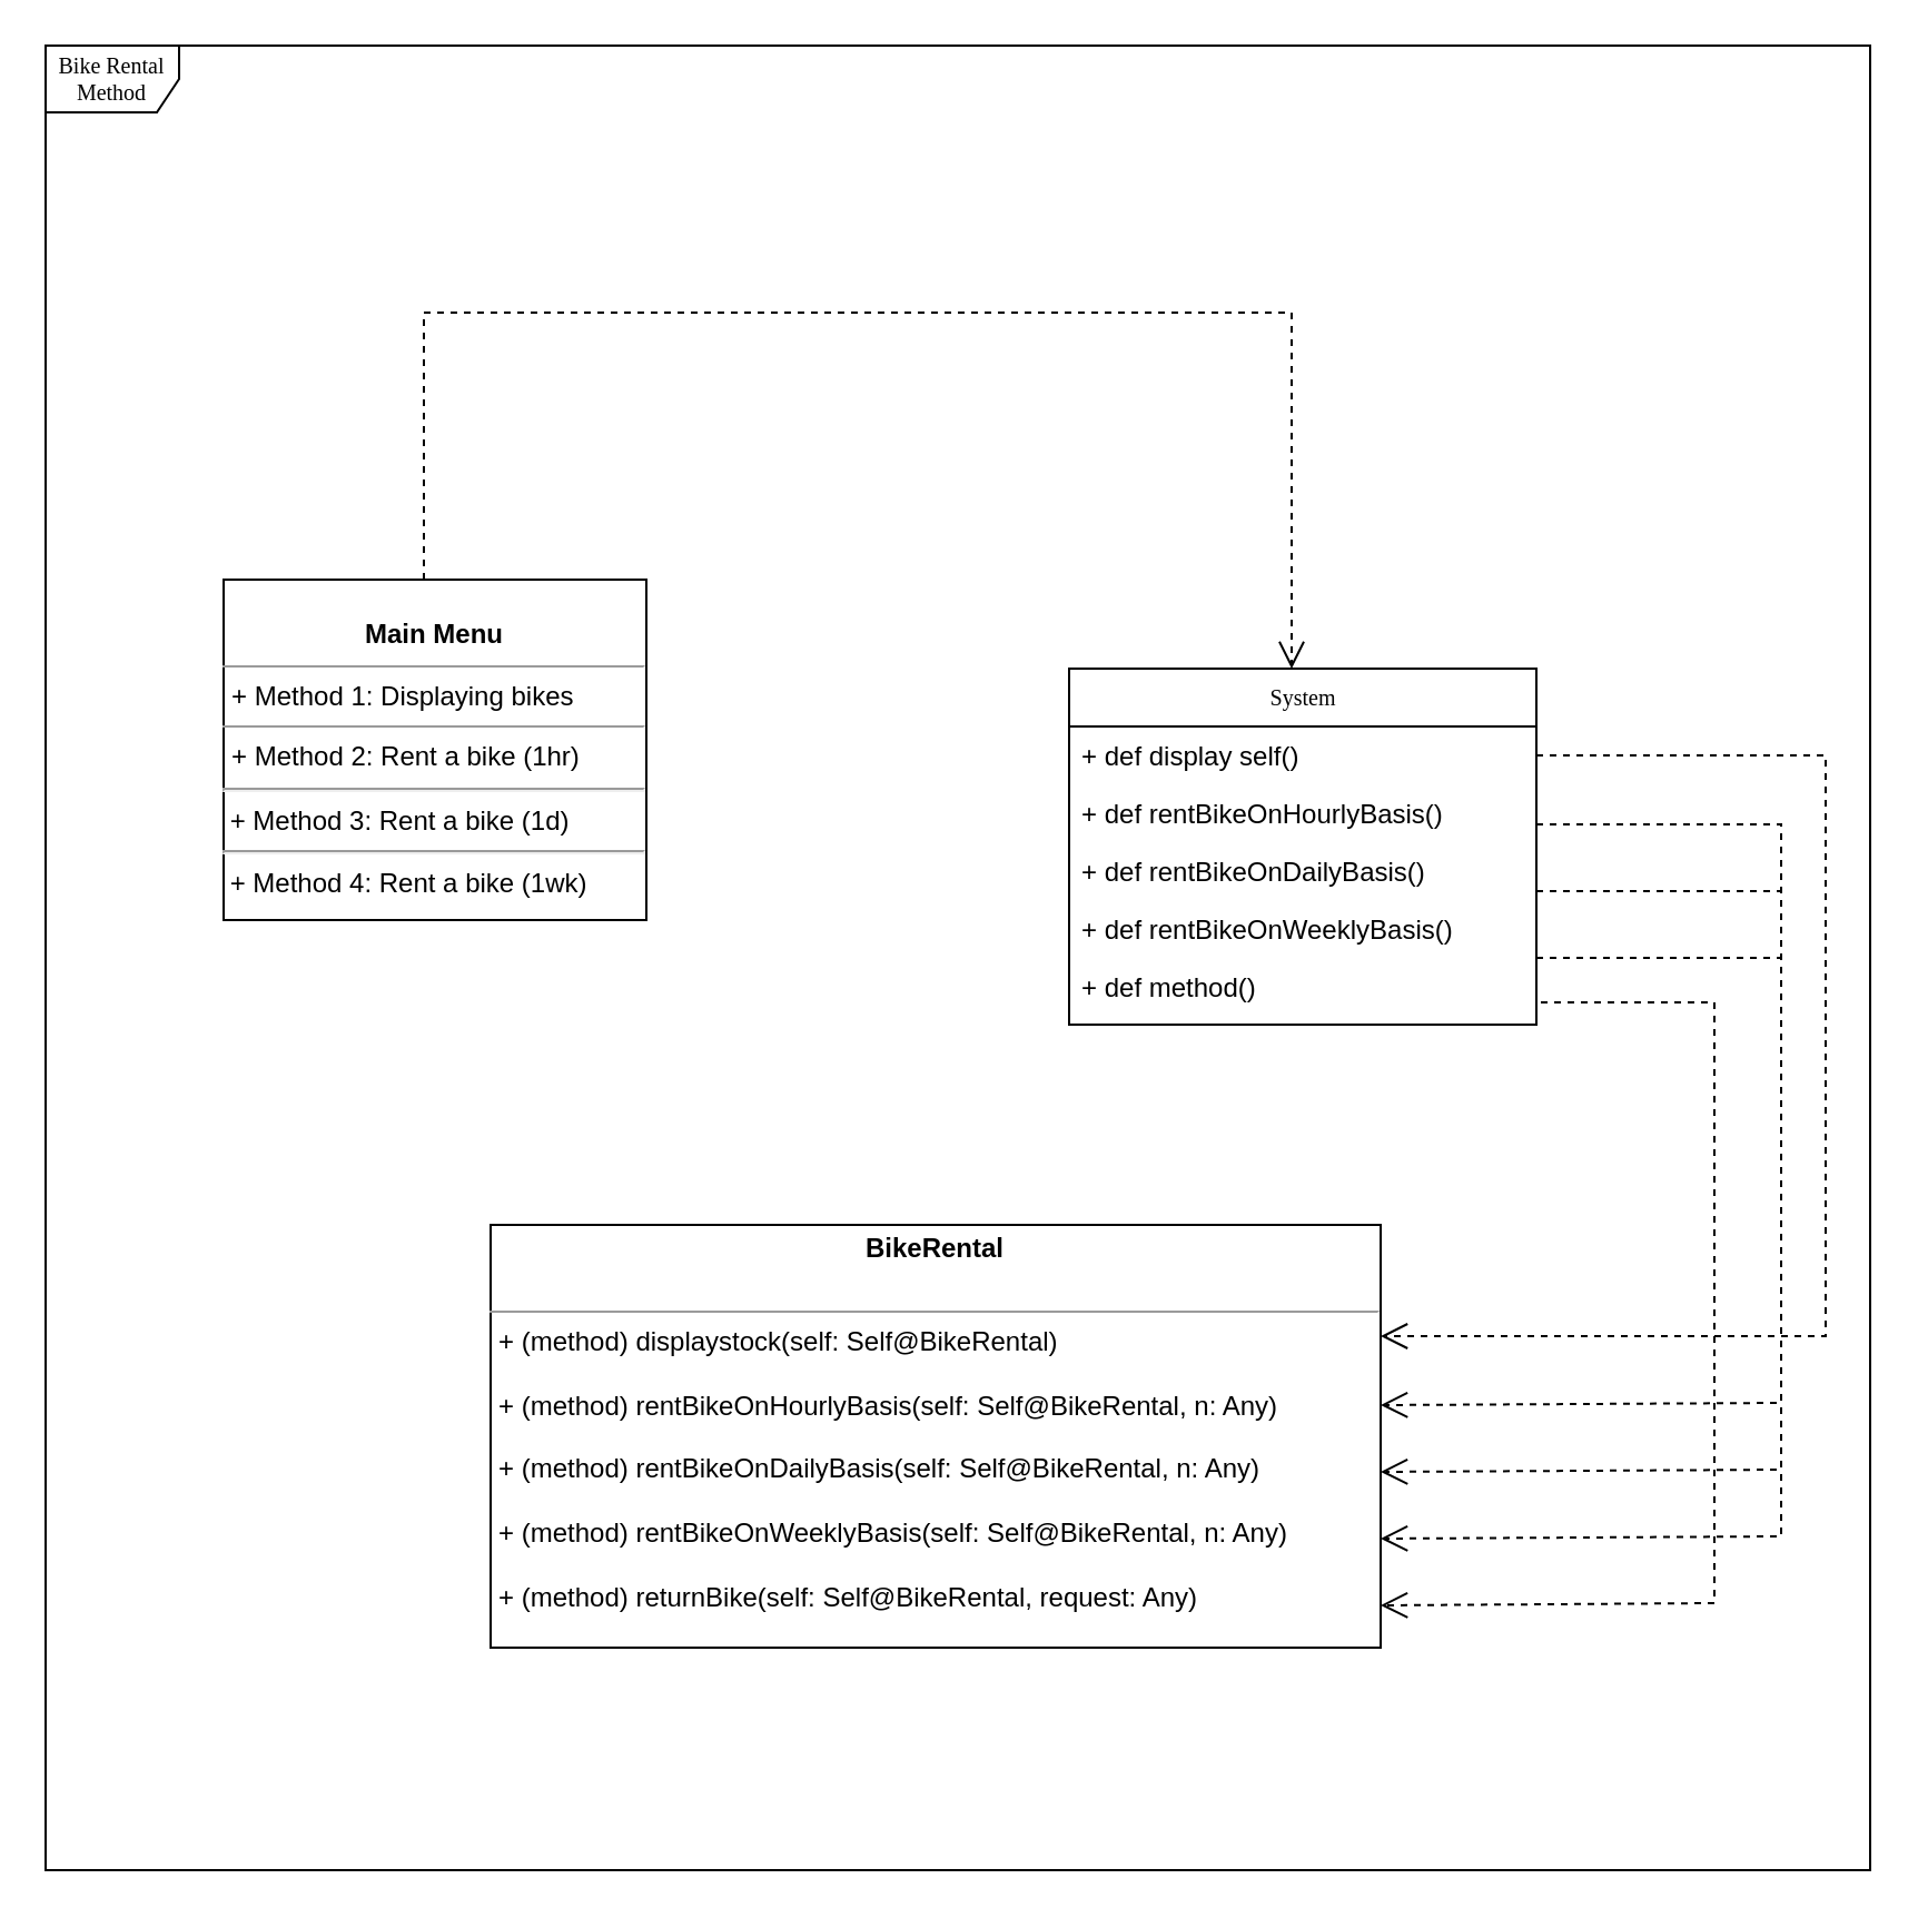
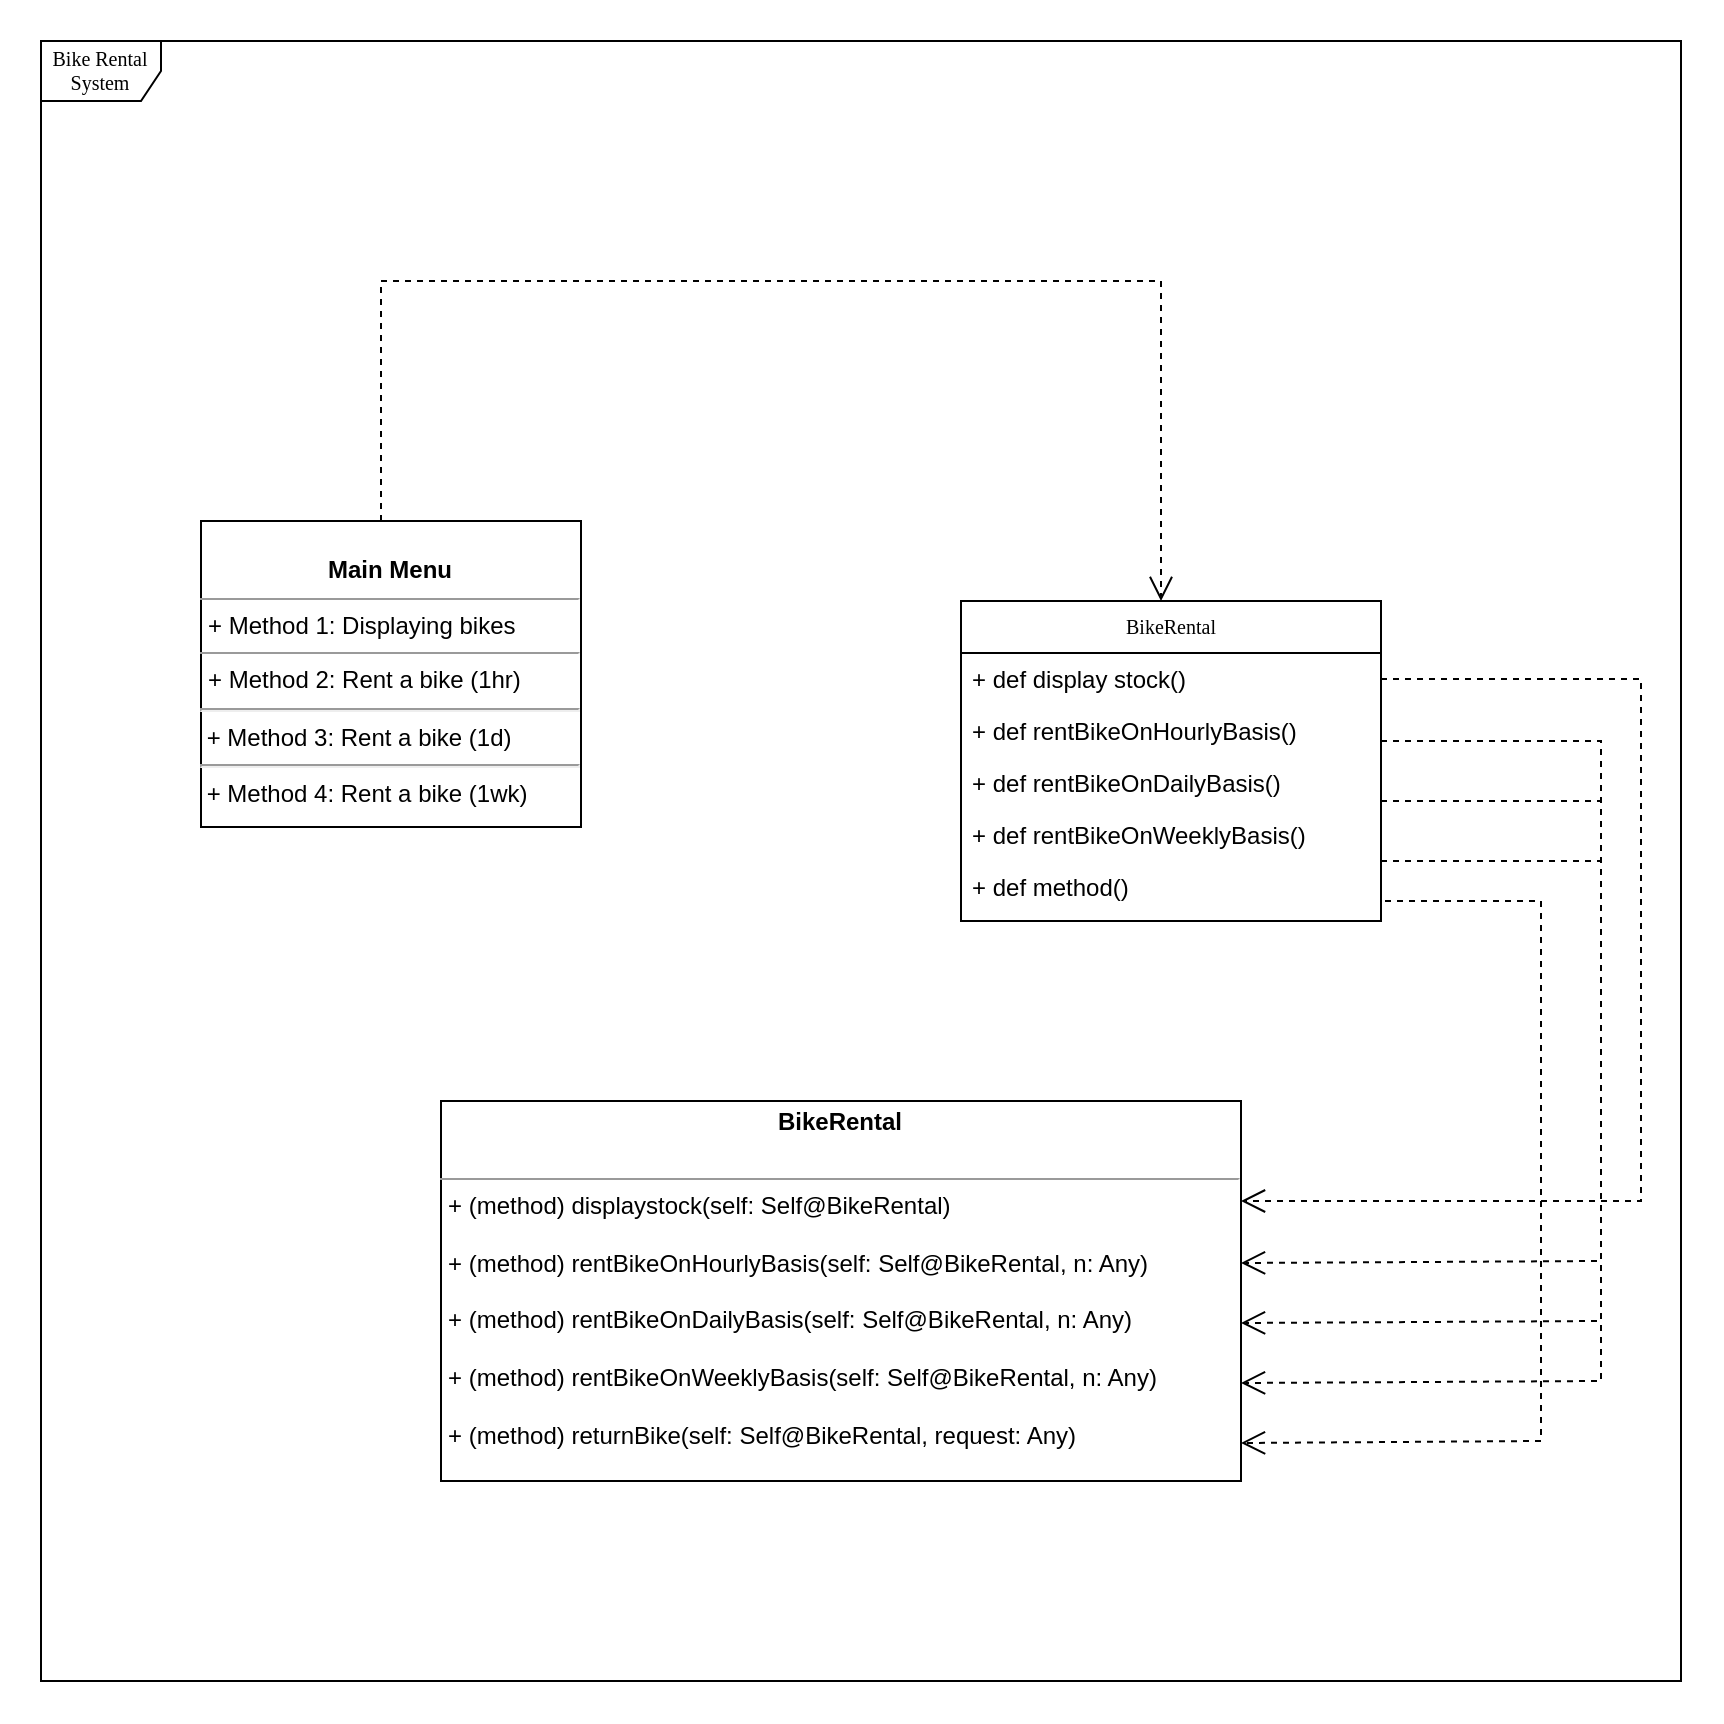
- <mxCell id="2" value="Bike Rental Method" style="shape=umlFrame;whiteSpace=wrap;html=1;rounded=0;shadow=0;comic=0;labelBackgroundColor=none;strokeWidth=1;fontFamily=Verdana;fontSize=10;align=center;" parent="1" vertex="1"><mxGeometry x="20" y="20" width="820" height="820" as="geometry" /></mxCell>
+ <mxCell id="2" value="Bike Rental System" style="shape=umlFrame;whiteSpace=wrap;html=1;rounded=0;shadow=0;comic=0;labelBackgroundColor=none;strokeWidth=1;fontFamily=Verdana;fontSize=10;align=center;" parent="1" vertex="1"><mxGeometry x="20" y="20" width="820" height="820" as="geometry" /></mxCell>
- <mxCell id="3" value="System" style="swimlane;html=1;fontStyle=0;childLayout=stackLayout;horizontal=1;startSize=26;fillColor=none;horizontalStack=0;resizeParent=1;resizeLast=0;collapsible=1;marginBottom=0;swimlaneFillColor=#ffffff;rounded=0;shadow=0;comic=0;labelBackgroundColor=none;strokeWidth=1;fontFamily=Verdana;fontSize=10;align=center;" parent="1" vertex="1"><mxGeometry x="480" y="300" width="210" height="160" as="geometry" /></mxCell>
+ <mxCell id="3" value="BikeRental" style="swimlane;html=1;fontStyle=0;childLayout=stackLayout;horizontal=1;startSize=26;fillColor=none;horizontalStack=0;resizeParent=1;resizeLast=0;collapsible=1;marginBottom=0;swimlaneFillColor=#ffffff;rounded=0;shadow=0;comic=0;labelBackgroundColor=none;strokeWidth=1;fontFamily=Verdana;fontSize=10;align=center;" parent="1" vertex="1"><mxGeometry x="480" y="300" width="210" height="160" as="geometry" /></mxCell>
- <mxCell id="4" value="+ def display self()" style="text;html=1;strokeColor=none;fillColor=none;align=left;verticalAlign=top;spacingLeft=4;spacingRight=4;whiteSpace=wrap;overflow=hidden;rotatable=0;points=[[0,0.5],[1,0.5]];portConstraint=eastwest;" parent="3" vertex="1"><mxGeometry y="26" width="210" height="26" as="geometry" /></mxCell>
+ <mxCell id="4" value="+ def display stock()" style="text;html=1;strokeColor=none;fillColor=none;align=left;verticalAlign=top;spacingLeft=4;spacingRight=4;whiteSpace=wrap;overflow=hidden;rotatable=0;points=[[0,0.5],[1,0.5]];portConstraint=eastwest;" parent="3" vertex="1"><mxGeometry y="26" width="210" height="26" as="geometry" /></mxCell>
